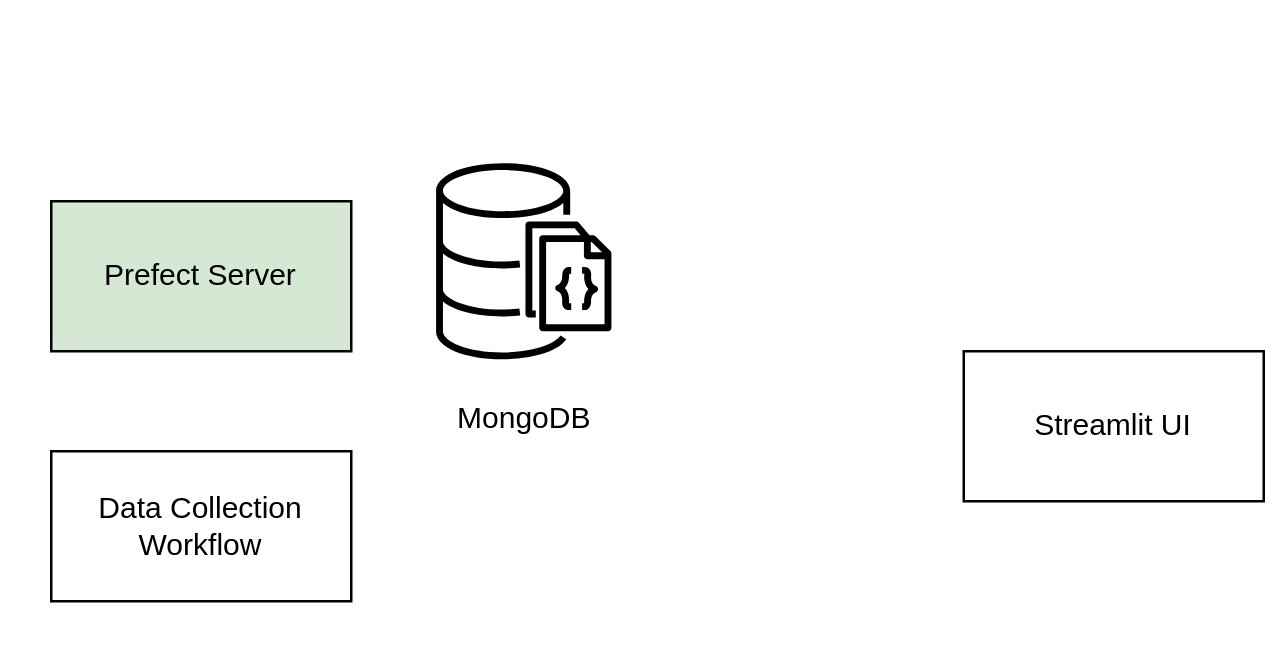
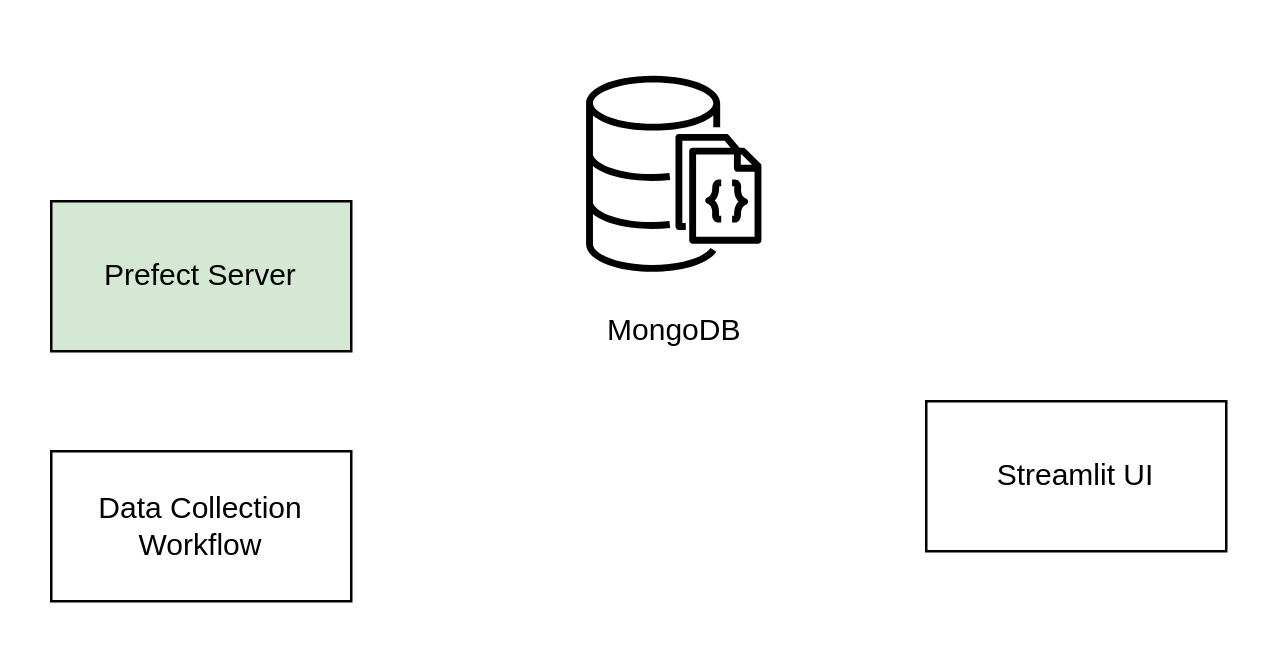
- <mxCell id="4" value="MongoDB" style="sketch=0;points=[[0,0,0],[0.25,0,0],[0.5,0,0],[0.75,0,0],[1,0,0],[0,1,0],[0.25,1,0],[0.5,1,0],[0.75,1,0],[1,1,0],[0,0.25,0],[0,0.5,0],[0,0.75,0],[1,0.25,0],[1,0.5,0],[1,0.75,0]];outlineConnect=0;dashed=0;verticalLabelPosition=bottom;verticalAlign=top;align=center;html=1;fontSize=12;fontStyle=0;aspect=fixed;shape=mxgraph.aws4.resourceIcon;resIcon=mxgraph.aws4.documentdb_with_mongodb_compatibility;" vertex="1" parent="1"><mxGeometry x="160" y="55" width="98" height="98" as="geometry" /></mxCell>
+ <mxCell id="4" value="MongoDB" style="sketch=0;points=[[0,0,0],[0.25,0,0],[0.5,0,0],[0.75,0,0],[1,0,0],[0,1,0],[0.25,1,0],[0.5,1,0],[0.75,1,0],[1,1,0],[0,0.25,0],[0,0.5,0],[0,0.75,0],[1,0.25,0],[1,0.5,0],[1,0.75,0]];outlineConnect=0;dashed=0;verticalLabelPosition=bottom;verticalAlign=top;align=center;html=1;fontSize=12;fontStyle=0;aspect=fixed;shape=mxgraph.aws4.resourceIcon;resIcon=mxgraph.aws4.documentdb_with_mongodb_compatibility;" vertex="1" parent="1"><mxGeometry x="220" y="20" width="98" height="98" as="geometry" /></mxCell>
- <mxCell id="5" value="Streamlit UI" style="rounded=0;whiteSpace=wrap;html=1;" vertex="1" parent="1"><mxGeometry x="385" y="140" width="120" height="60" as="geometry" /></mxCell>
+ <mxCell id="5" value="Streamlit UI" style="rounded=0;whiteSpace=wrap;html=1;" vertex="1" parent="1"><mxGeometry x="370" y="160" width="120" height="60" as="geometry" /></mxCell>
